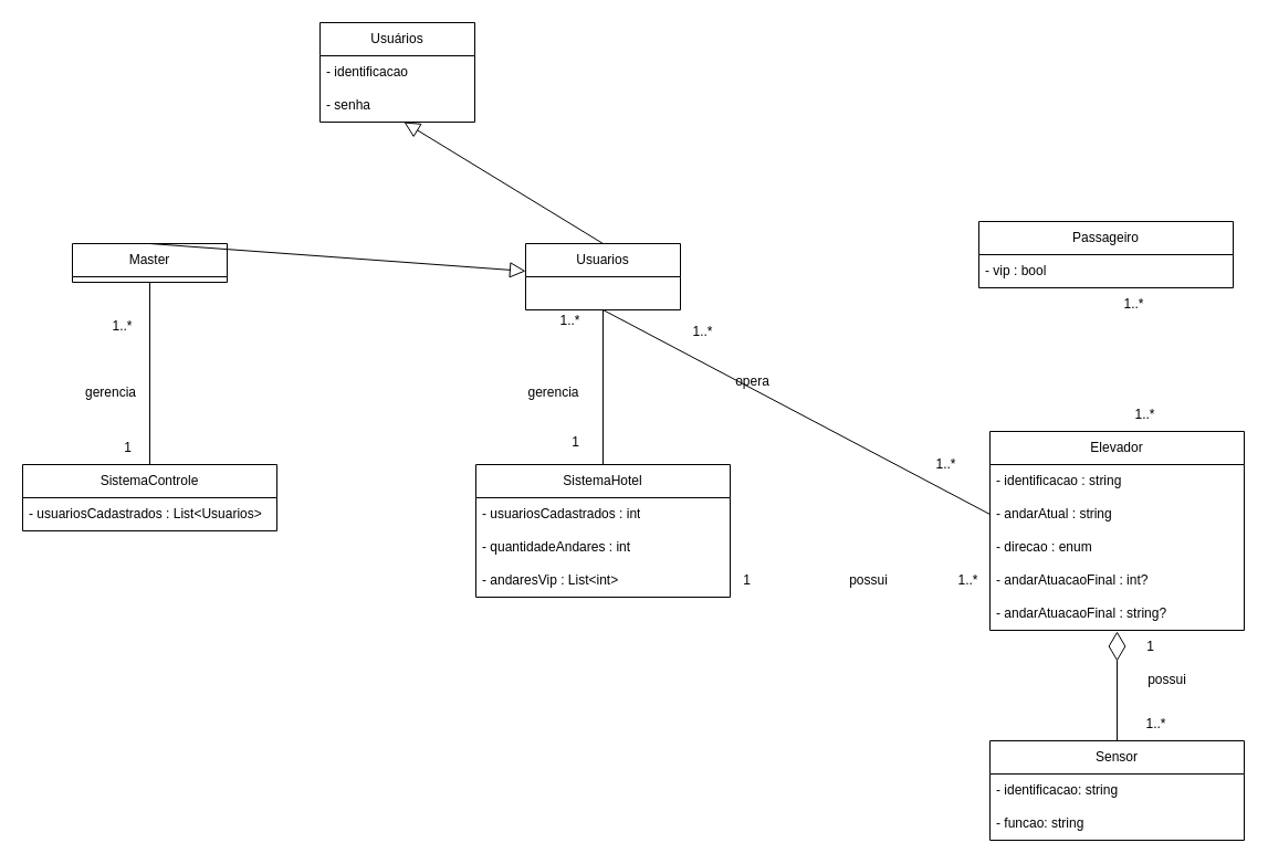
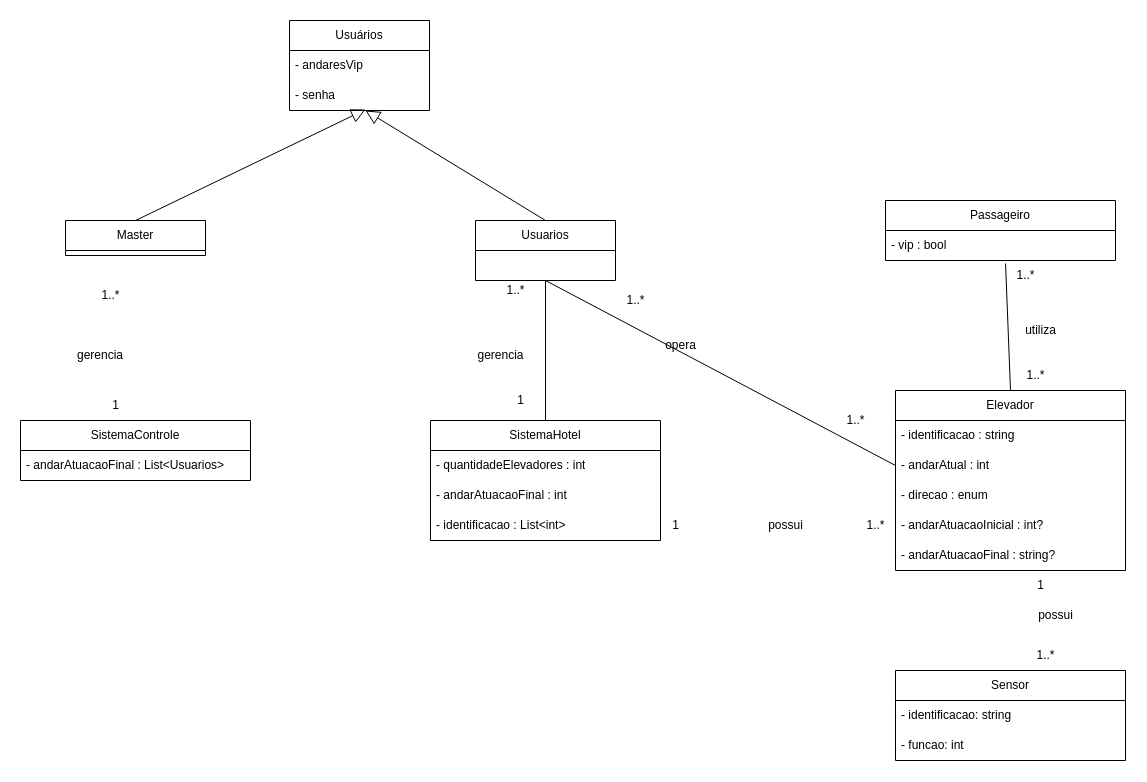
- <mxCell id="4" value="- identificacao" style="text;strokeColor=none;fillColor=none;align=left;verticalAlign=middle;spacingLeft=4;spacingRight=4;overflow=hidden;points=[[0,0.5],[1,0.5]];portConstraint=eastwest;rotatable=0;whiteSpace=wrap;html=1;" parent="3" vertex="1"><mxGeometry y="30" width="140" height="30" as="geometry" /></mxCell>
+ <mxCell id="4" value="- andaresVip" style="text;strokeColor=none;fillColor=none;align=left;verticalAlign=middle;spacingLeft=4;spacingRight=4;overflow=hidden;points=[[0,0.5],[1,0.5]];portConstraint=eastwest;rotatable=0;whiteSpace=wrap;html=1;" parent="3" vertex="1"><mxGeometry y="30" width="140" height="30" as="geometry" /></mxCell>
- <mxCell id="23" value="" style="endArrow=block;endFill=0;endSize=12;html=1;rounded=0;exitX=0.5;exitY=0;exitDx=0;exitDy=0;" parent="1" source="2" target="6" edge="1"><mxGeometry width="160" relative="1" as="geometry"><mxPoint x="555" y="410" as="sourcePoint" /><mxPoint x="715" y="410" as="targetPoint" /></mxGeometry></mxCell>
+ <mxCell id="23" value="" style="endArrow=block;endFill=0;endSize=12;html=1;rounded=0;exitX=0.5;exitY=0;exitDx=0;exitDy=0;entryX=0.543;entryY=0.967;entryDx=0;entryDy=0;entryPerimeter=0;" parent="1" source="2" target="5" edge="1"><mxGeometry width="160" relative="1" as="geometry"><mxPoint x="555" y="410" as="sourcePoint" /><mxPoint x="715" y="410" as="targetPoint" /></mxGeometry></mxCell>
+ <mxCell id="25" value="" style="endArrow=none;html=1;rounded=0;entryX=0.522;entryY=1.1;entryDx=0;entryDy=0;entryPerimeter=0;exitX=0.5;exitY=0;exitDx=0;exitDy=0;" parent="1" source="15" target="22" edge="1"><mxGeometry width="50" height="50" relative="1" as="geometry"><mxPoint x="995" y="430" as="sourcePoint" /><mxPoint x="995" y="290" as="targetPoint" /></mxGeometry></mxCell>
+ <mxCell id="39" value="utiliza" style="text;html=1;align=center;verticalAlign=middle;resizable=0;points=[];autosize=1;strokeColor=none;fillColor=none;" parent="1" vertex="1"><mxGeometry x="1015" y="315" width="50" height="30" as="geometry" /></mxCell>
- <mxCell id="9" value="" style="endArrow=none;html=1;rounded=0;entryX=0.5;entryY=1;entryDx=0;entryDy=0;exitX=0.5;exitY=0;exitDx=0;exitDy=0;" parent="1" source="7" target="2" edge="1"><mxGeometry width="50" height="50" relative="1" as="geometry"><mxPoint x="145" y="230" as="sourcePoint" /><mxPoint x="364.94" y="120.99" as="targetPoint" /></mxGeometry></mxCell>
- <mxCell id="8" value="- usuariosCadastrados : List&amp;lt;Usuarios&amp;gt;" style="text;strokeColor=none;fillColor=none;align=left;verticalAlign=middle;spacingLeft=4;spacingRight=4;overflow=hidden;points=[[0,0.5],[1,0.5]];portConstraint=eastwest;rotatable=0;whiteSpace=wrap;html=1;" parent="7" vertex="1"><mxGeometry y="30" width="230" height="30" as="geometry" /></mxCell>
+ <mxCell id="8" value="- andarAtuacaoFinal : List&amp;lt;Usuarios&amp;gt;" style="text;strokeColor=none;fillColor=none;align=left;verticalAlign=middle;spacingLeft=4;spacingRight=4;overflow=hidden;points=[[0,0.5],[1,0.5]];portConstraint=eastwest;rotatable=0;whiteSpace=wrap;html=1;" parent="7" vertex="1"><mxGeometry y="30" width="230" height="30" as="geometry" /></mxCell>
- <mxCell id="11" value="- usuariosCadastrados : int" style="text;strokeColor=none;fillColor=none;align=left;verticalAlign=middle;spacingLeft=4;spacingRight=4;overflow=hidden;points=[[0,0.5],[1,0.5]];portConstraint=eastwest;rotatable=0;whiteSpace=wrap;html=1;" parent="10" vertex="1"><mxGeometry y="30" width="230" height="30" as="geometry" /></mxCell>
+ <mxCell id="11" value="- quantidadeElevadores : int" style="text;strokeColor=none;fillColor=none;align=left;verticalAlign=middle;spacingLeft=4;spacingRight=4;overflow=hidden;points=[[0,0.5],[1,0.5]];portConstraint=eastwest;rotatable=0;whiteSpace=wrap;html=1;" parent="10" vertex="1"><mxGeometry y="30" width="230" height="30" as="geometry" /></mxCell>
- <mxCell id="17" value="- andarAtual : string" style="text;strokeColor=none;fillColor=none;align=left;verticalAlign=middle;spacingLeft=4;spacingRight=4;overflow=hidden;points=[[0,0.5],[1,0.5]];portConstraint=eastwest;rotatable=0;whiteSpace=wrap;html=1;" parent="15" vertex="1"><mxGeometry y="60" width="230" height="30" as="geometry" /></mxCell>
+ <mxCell id="17" value="- andarAtual : int" style="text;strokeColor=none;fillColor=none;align=left;verticalAlign=middle;spacingLeft=4;spacingRight=4;overflow=hidden;points=[[0,0.5],[1,0.5]];portConstraint=eastwest;rotatable=0;whiteSpace=wrap;html=1;" parent="15" vertex="1"><mxGeometry y="60" width="230" height="30" as="geometry" /></mxCell>
- <mxCell id="12" value="- quantidadeAndares : int" style="text;strokeColor=none;fillColor=none;align=left;verticalAlign=middle;spacingLeft=4;spacingRight=4;overflow=hidden;points=[[0,0.5],[1,0.5]];portConstraint=eastwest;rotatable=0;whiteSpace=wrap;html=1;" parent="10" vertex="1"><mxGeometry y="60" width="230" height="30" as="geometry" /></mxCell>
+ <mxCell id="12" value="- andarAtuacaoFinal : int" style="text;strokeColor=none;fillColor=none;align=left;verticalAlign=middle;spacingLeft=4;spacingRight=4;overflow=hidden;points=[[0,0.5],[1,0.5]];portConstraint=eastwest;rotatable=0;whiteSpace=wrap;html=1;" parent="10" vertex="1"><mxGeometry y="60" width="230" height="30" as="geometry" /></mxCell>
- <mxCell id="13" value="- andaresVip : List&amp;lt;int&amp;gt;" style="text;strokeColor=none;fillColor=none;align=left;verticalAlign=middle;spacingLeft=4;spacingRight=4;overflow=hidden;points=[[0,0.5],[1,0.5]];portConstraint=eastwest;rotatable=0;whiteSpace=wrap;html=1;" parent="10" vertex="1"><mxGeometry y="90" width="230" height="30" as="geometry" /></mxCell>
+ <mxCell id="13" value="- identificacao : List&amp;lt;int&amp;gt;" style="text;strokeColor=none;fillColor=none;align=left;verticalAlign=middle;spacingLeft=4;spacingRight=4;overflow=hidden;points=[[0,0.5],[1,0.5]];portConstraint=eastwest;rotatable=0;whiteSpace=wrap;html=1;" parent="10" vertex="1"><mxGeometry y="90" width="230" height="30" as="geometry" /></mxCell>
- <mxCell id="19" value="- andarAtuacaoFinal : int?" style="text;strokeColor=none;fillColor=none;align=left;verticalAlign=middle;spacingLeft=4;spacingRight=4;overflow=hidden;points=[[0,0.5],[1,0.5]];portConstraint=eastwest;rotatable=0;whiteSpace=wrap;html=1;" parent="15" vertex="1"><mxGeometry y="120" width="230" height="30" as="geometry" /></mxCell>
+ <mxCell id="19" value="- andarAtuacaoInicial : int?" style="text;strokeColor=none;fillColor=none;align=left;verticalAlign=middle;spacingLeft=4;spacingRight=4;overflow=hidden;points=[[0,0.5],[1,0.5]];portConstraint=eastwest;rotatable=0;whiteSpace=wrap;html=1;" parent="15" vertex="1"><mxGeometry y="120" width="230" height="30" as="geometry" /></mxCell>
- <mxCell id="45" value="" style="endArrow=diamondThin;endFill=0;endSize=24;html=1;rounded=0;exitX=0.5;exitY=0;exitDx=0;exitDy=0;entryX=0.5;entryY=1.033;entryDx=0;entryDy=0;entryPerimeter=0;" edge="1" parent="1" source="42" target="20"><mxGeometry width="160" relative="1" as="geometry"><mxPoint x="875" y="650" as="sourcePoint" /><mxPoint x="640" y="650" as="targetPoint" /></mxGeometry></mxCell>
- <mxCell id="44" value="- funcao: string" style="text;strokeColor=none;fillColor=none;align=left;verticalAlign=middle;spacingLeft=4;spacingRight=4;overflow=hidden;points=[[0,0.5],[1,0.5]];portConstraint=eastwest;rotatable=0;whiteSpace=wrap;html=1;" vertex="1" parent="42"><mxGeometry y="60" width="230" height="30" as="geometry" /></mxCell>
+ <mxCell id="44" value="- funcao: int" style="text;strokeColor=none;fillColor=none;align=left;verticalAlign=middle;spacingLeft=4;spacingRight=4;overflow=hidden;points=[[0,0.5],[1,0.5]];portConstraint=eastwest;rotatable=0;whiteSpace=wrap;html=1;" vertex="1" parent="42"><mxGeometry y="60" width="230" height="30" as="geometry" /></mxCell>
